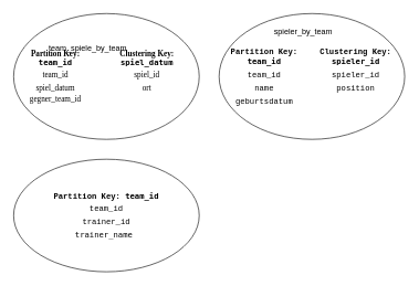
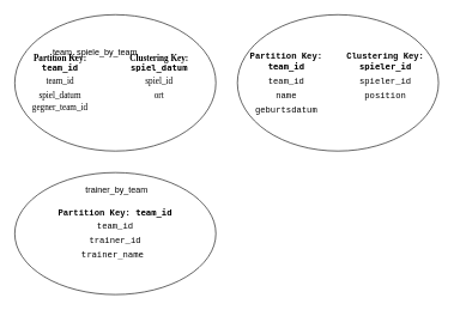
- <mxCell id="6" value="&lt;p&gt;&lt;span data-end=&quot;1158&quot; data-start=&quot;1127&quot;&gt;&amp;nbsp;spieler_by_team&lt;/span&gt;&lt;/p&gt;&lt;br&gt;&lt;p class=&quot;&quot; data-end=&quot;1190&quot; data-start=&quot;1159&quot;&gt;&lt;/p&gt;" style="text;html=1;align=center;verticalAlign=middle;resizable=0;points=[];autosize=1;strokeColor=none;fillColor=none;" parent="1" vertex="1"><mxGeometry x="400" y="20" width="110" height="80" as="geometry" /></mxCell>
+ <mxCell id="7" value="&amp;nbsp;trainer_by_team" style="text;html=1;align=center;verticalAlign=middle;resizable=0;points=[];autosize=1;strokeColor=none;fillColor=none;" parent="1" vertex="1"><mxGeometry x="105" y="250" width="110" height="30" as="geometry" /></mxCell>
